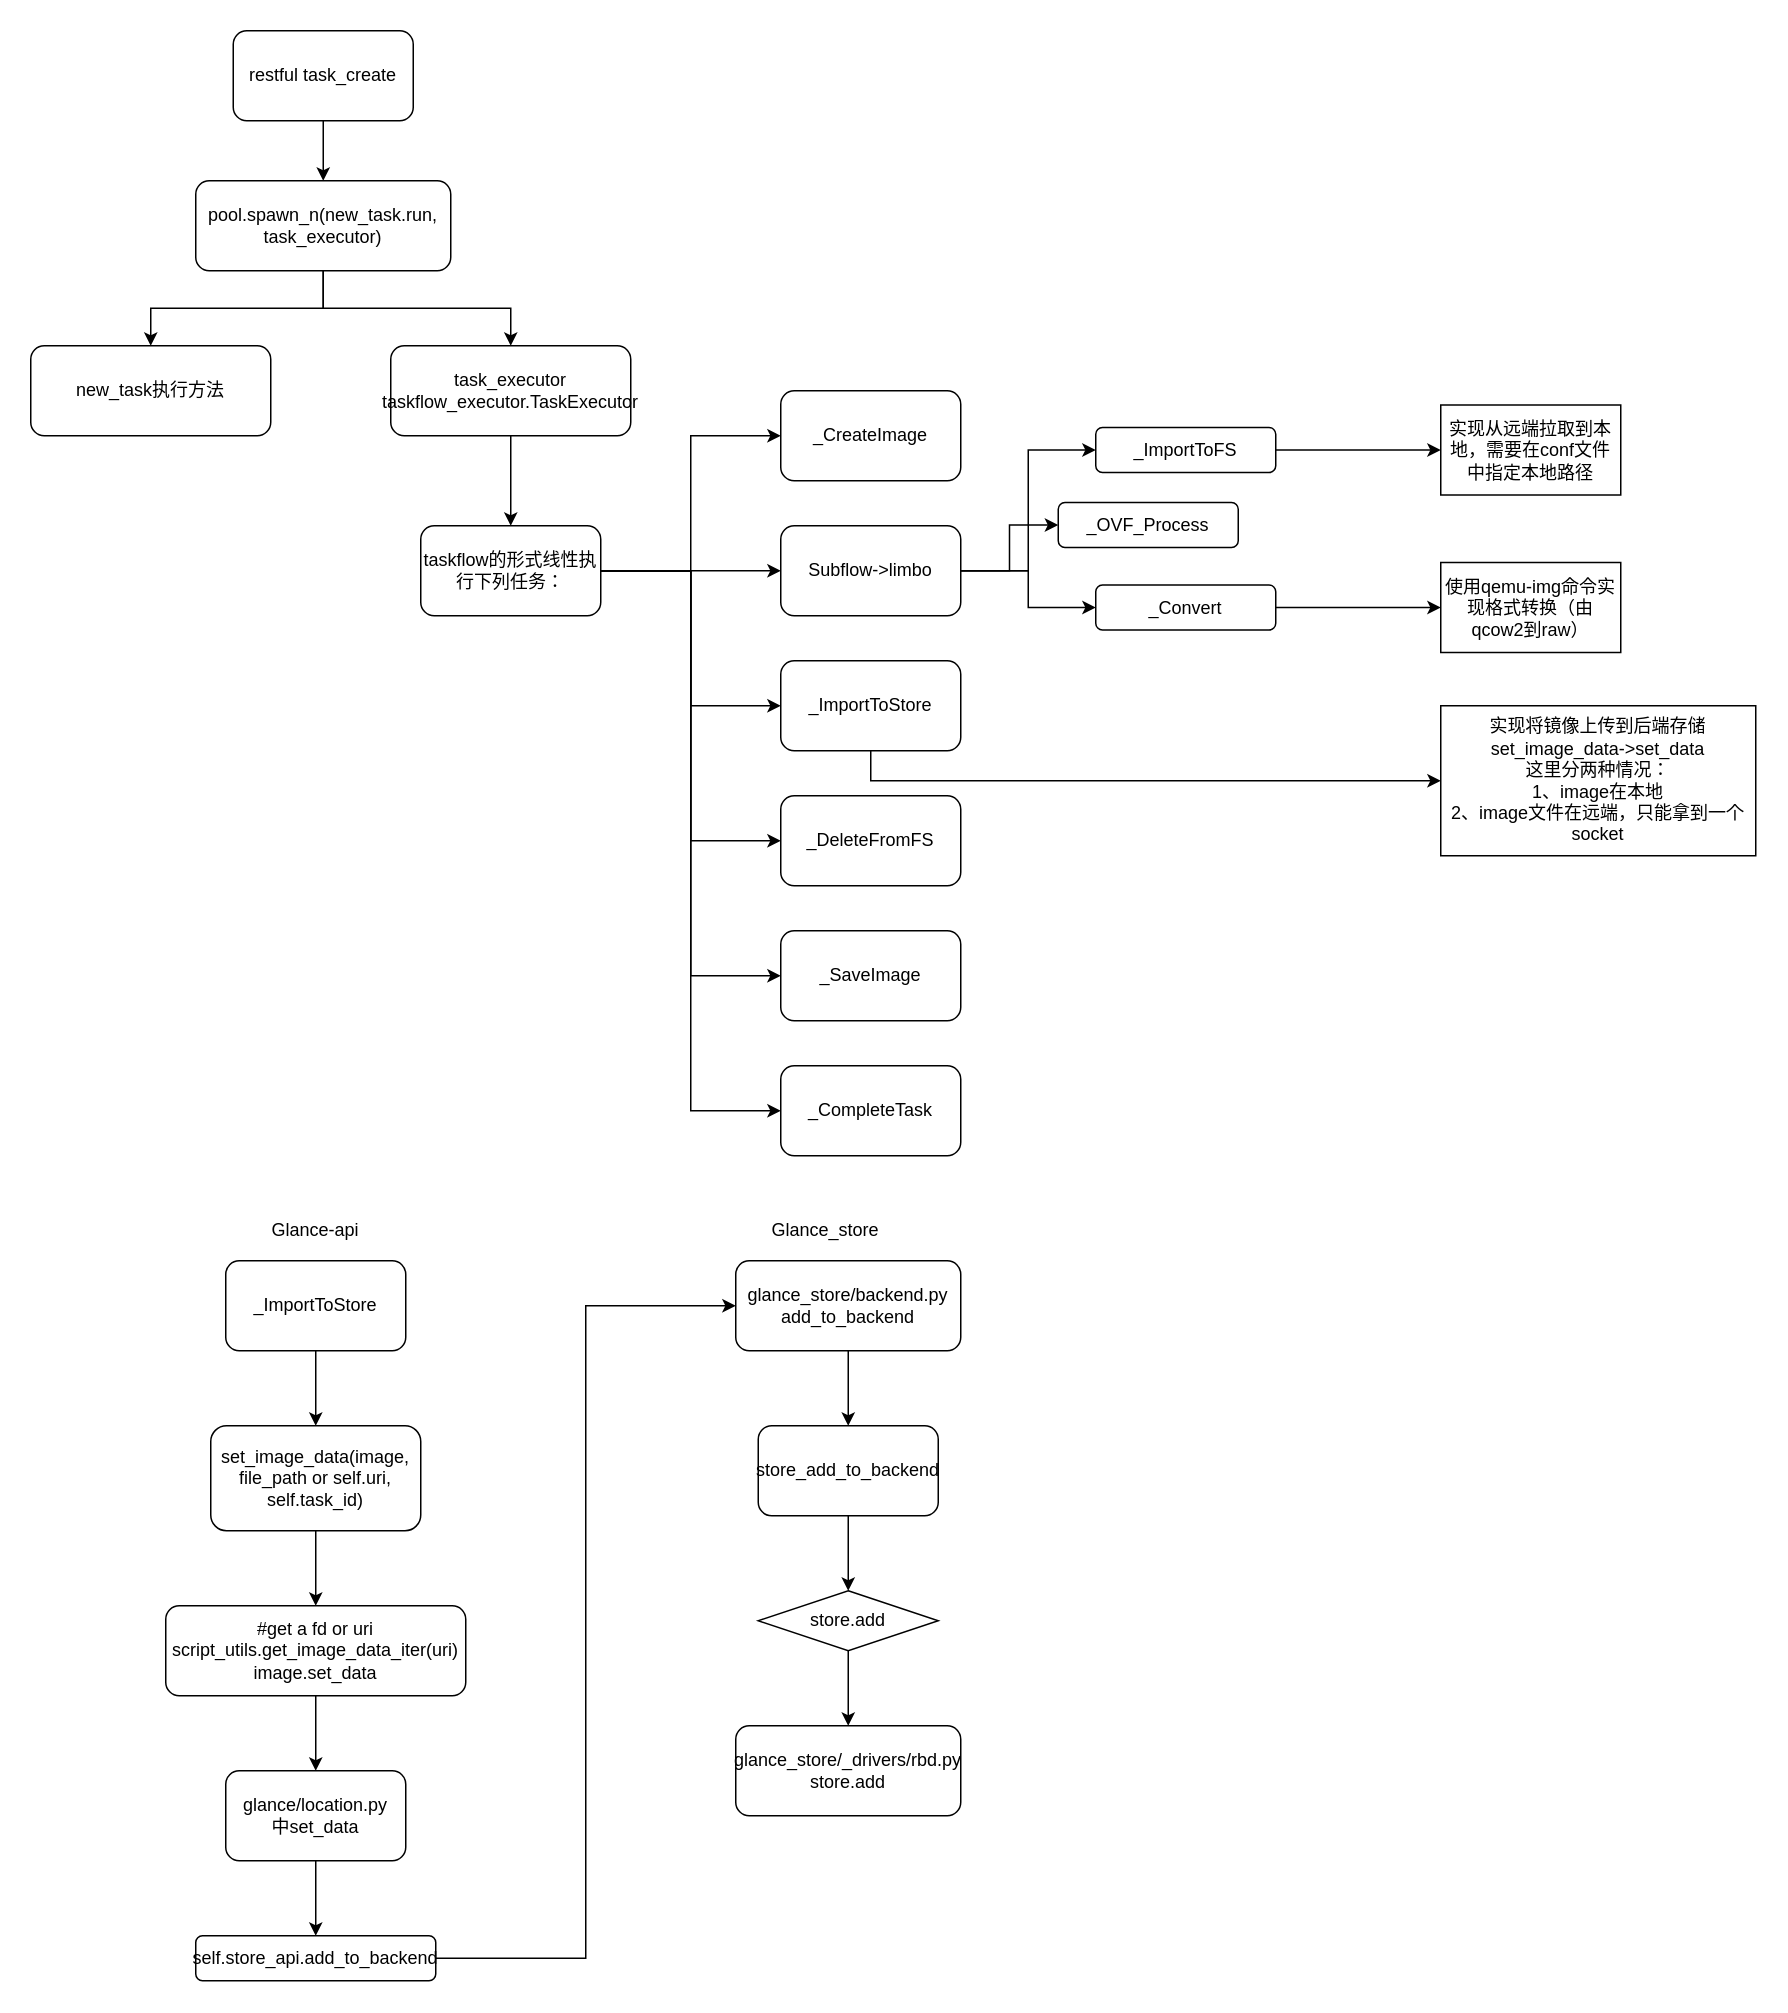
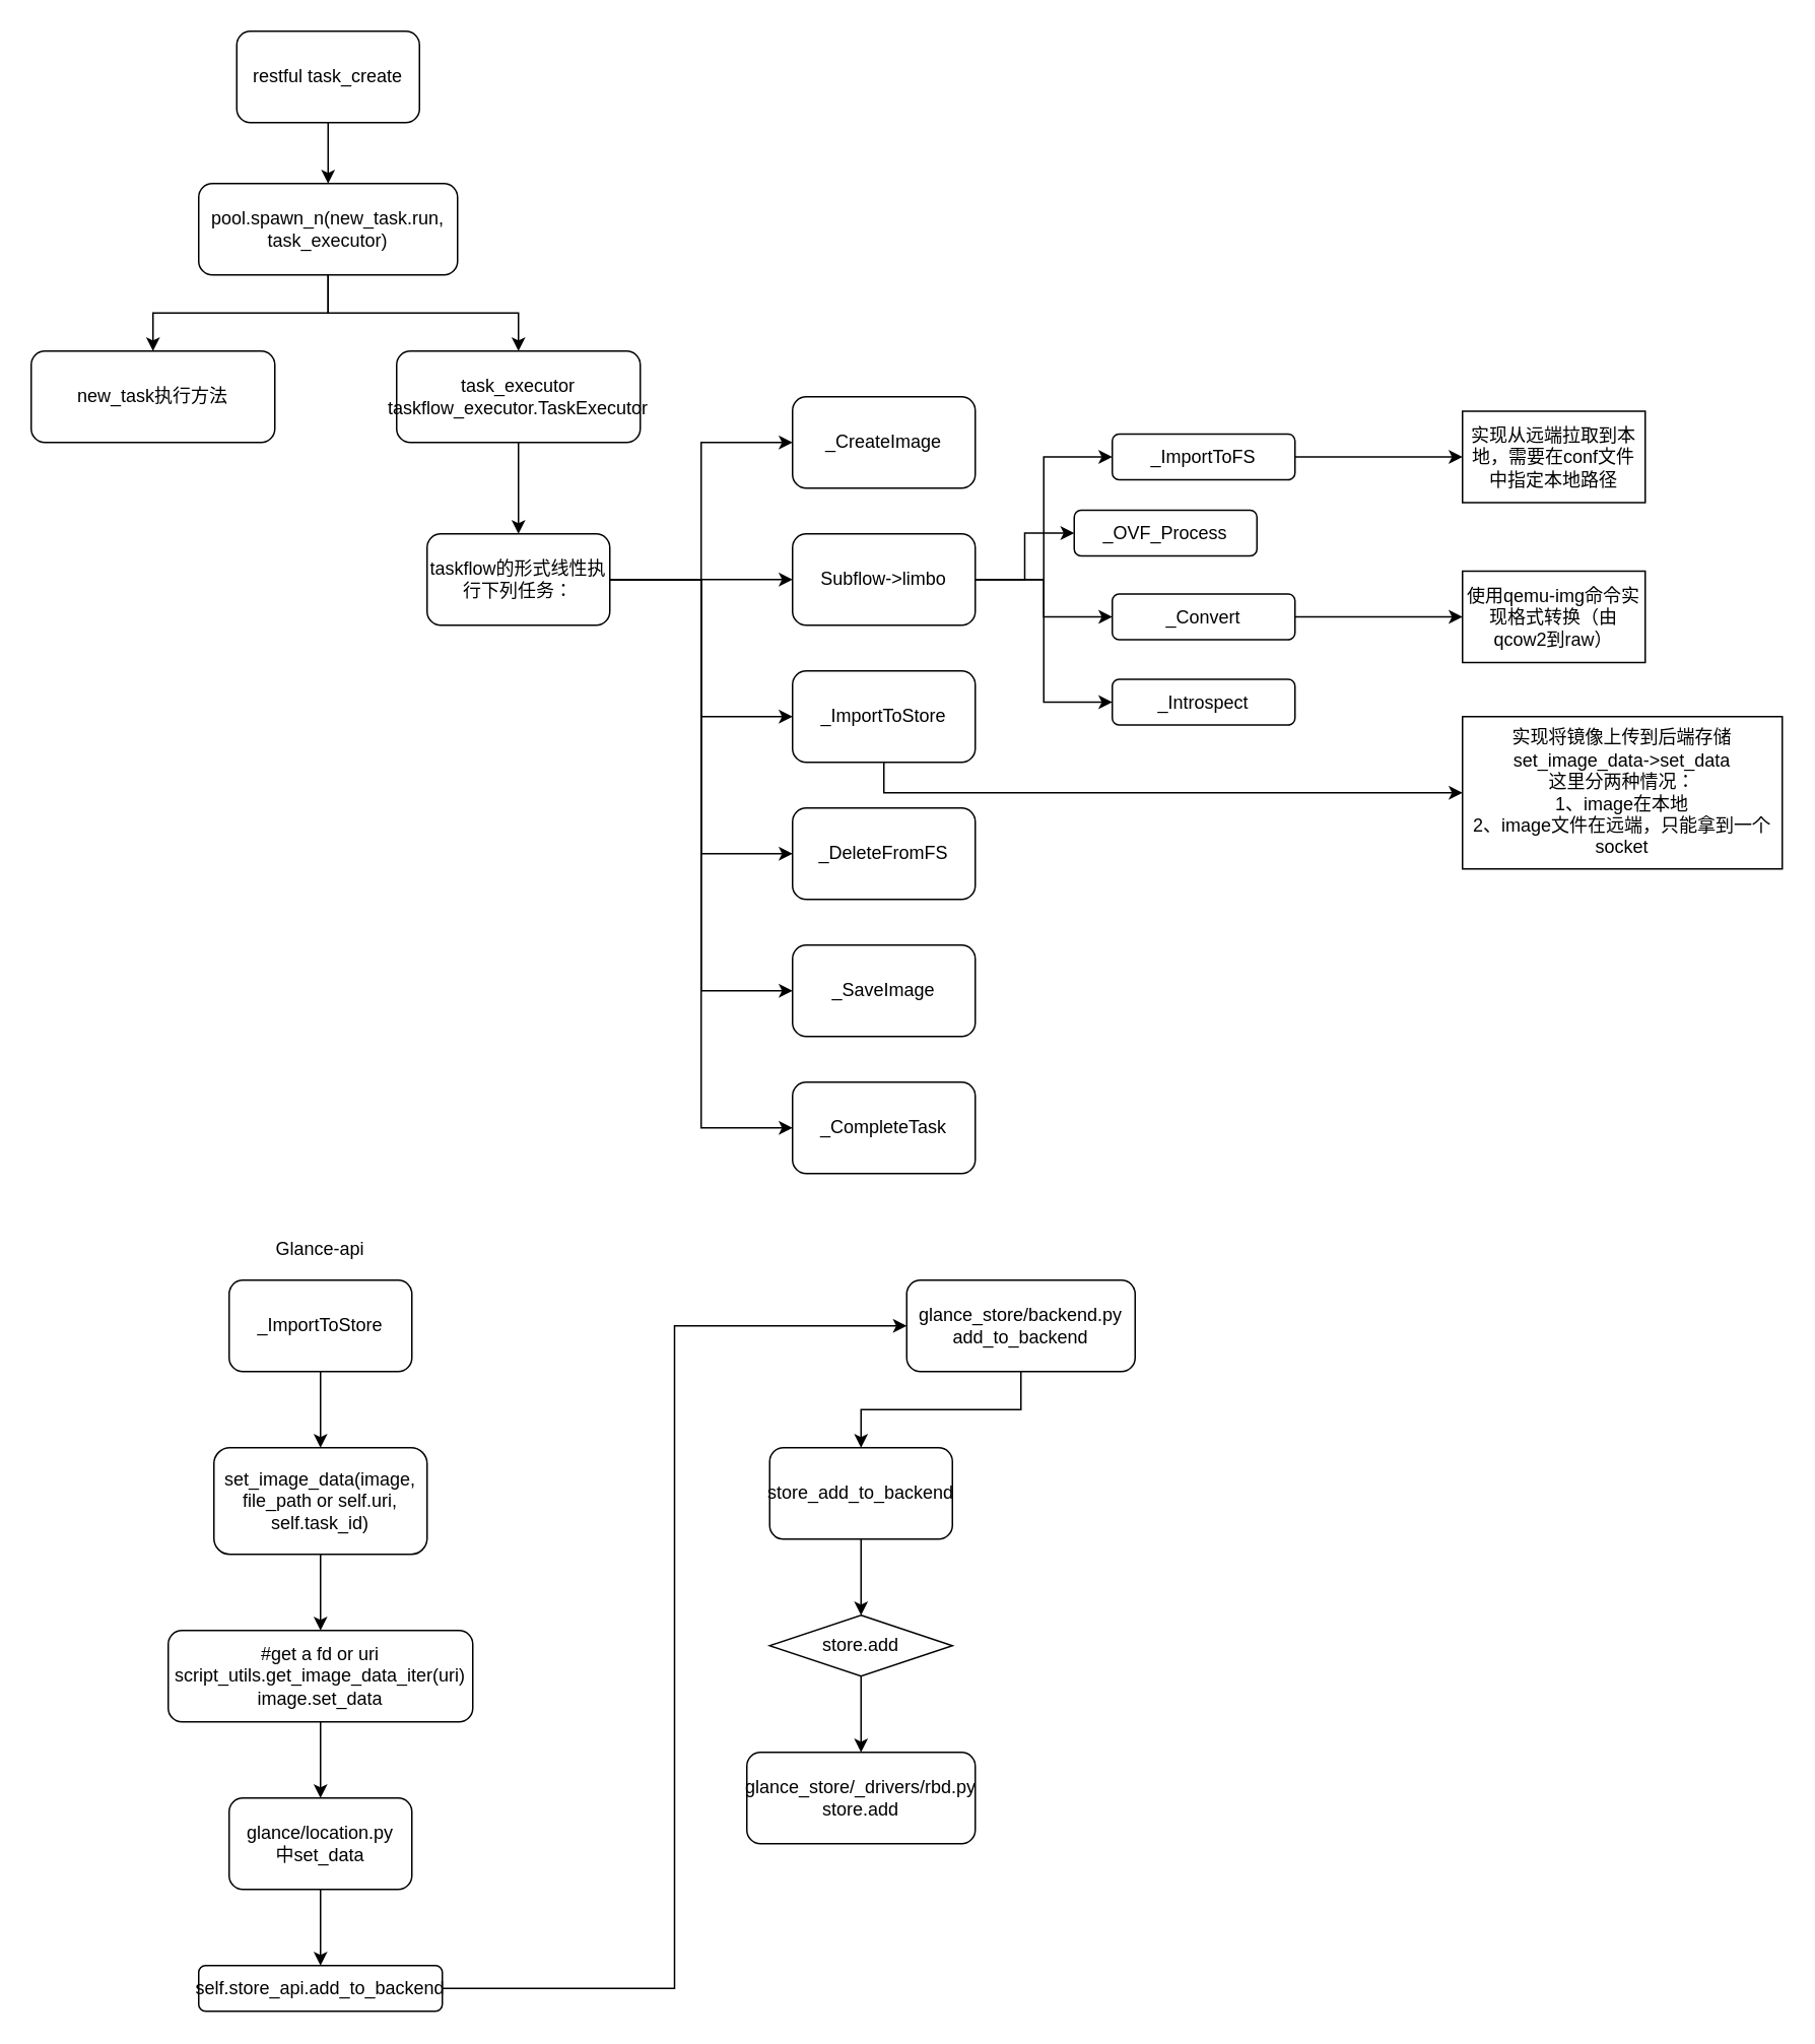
+ <mxCell id="18" style="edgeStyle=orthogonalEdgeStyle;rounded=0;orthogonalLoop=1;jettySize=auto;html=1;entryX=0;entryY=0.5;entryDx=0;entryDy=0;" parent="1" source="20" target="24" edge="1"><mxGeometry relative="1" as="geometry" /></mxCell>
+ <mxCell id="24" value="_Introspect" style="rounded=1;whiteSpace=wrap;html=1;" parent="1" vertex="1"><mxGeometry x="730" y="445.5" width="120" height="30" as="geometry" /></mxCell>
- <mxCell id="49" value="Glance_store" style="text;html=1;strokeColor=none;fillColor=none;align=center;verticalAlign=middle;whiteSpace=wrap;rounded=0;" vertex="1" parent="1"><mxGeometry x="510" y="810" width="80" height="20" as="geometry" /></mxCell>
- <mxCell id="48" value="glance_store/backend.py&lt;br&gt;add_to_backend" style="rounded=1;whiteSpace=wrap;html=1;" vertex="1" parent="1"><mxGeometry x="490" y="840" width="150" height="60" as="geometry" /></mxCell>
+ <mxCell id="48" value="glance_store/backend.py&lt;br&gt;add_to_backend" style="rounded=1;whiteSpace=wrap;html=1;" vertex="1" parent="1"><mxGeometry x="595" y="840" width="150" height="60" as="geometry" /></mxCell>
